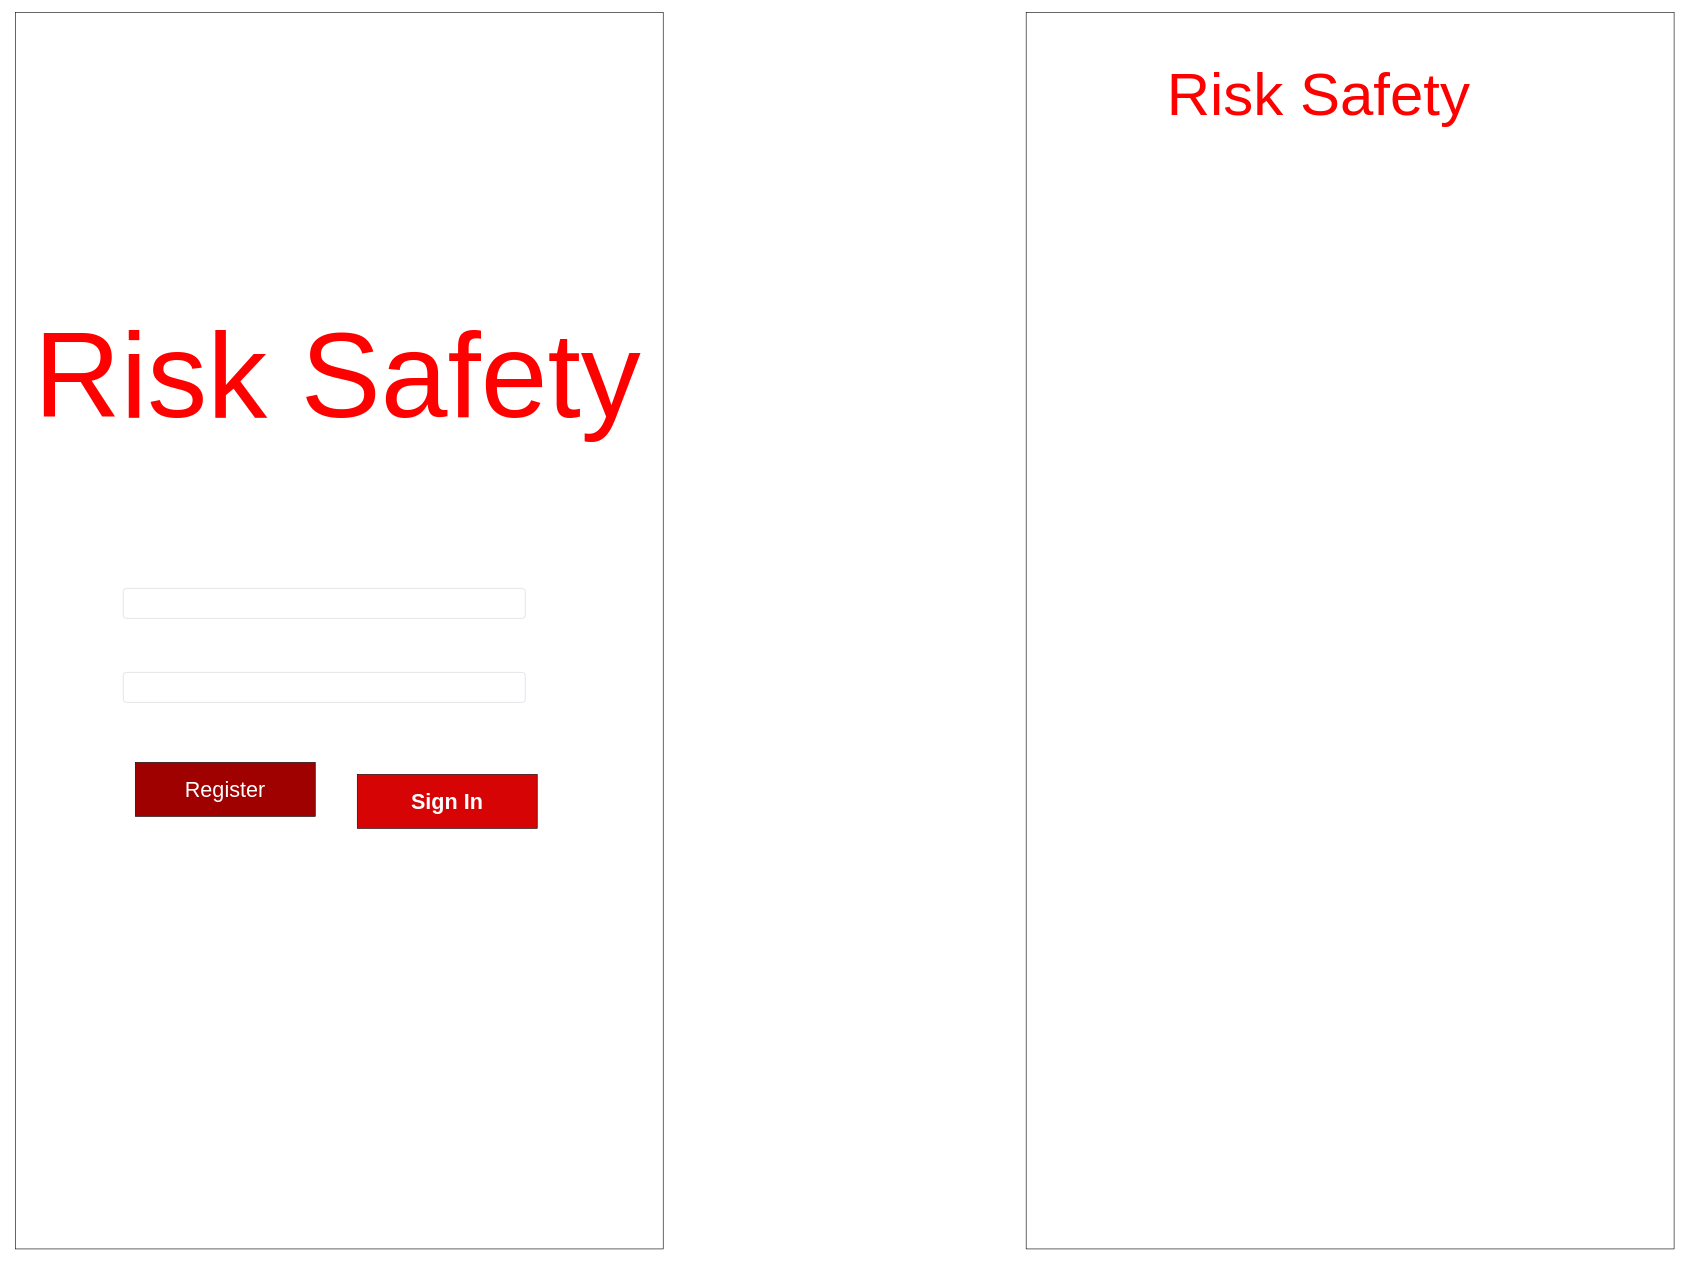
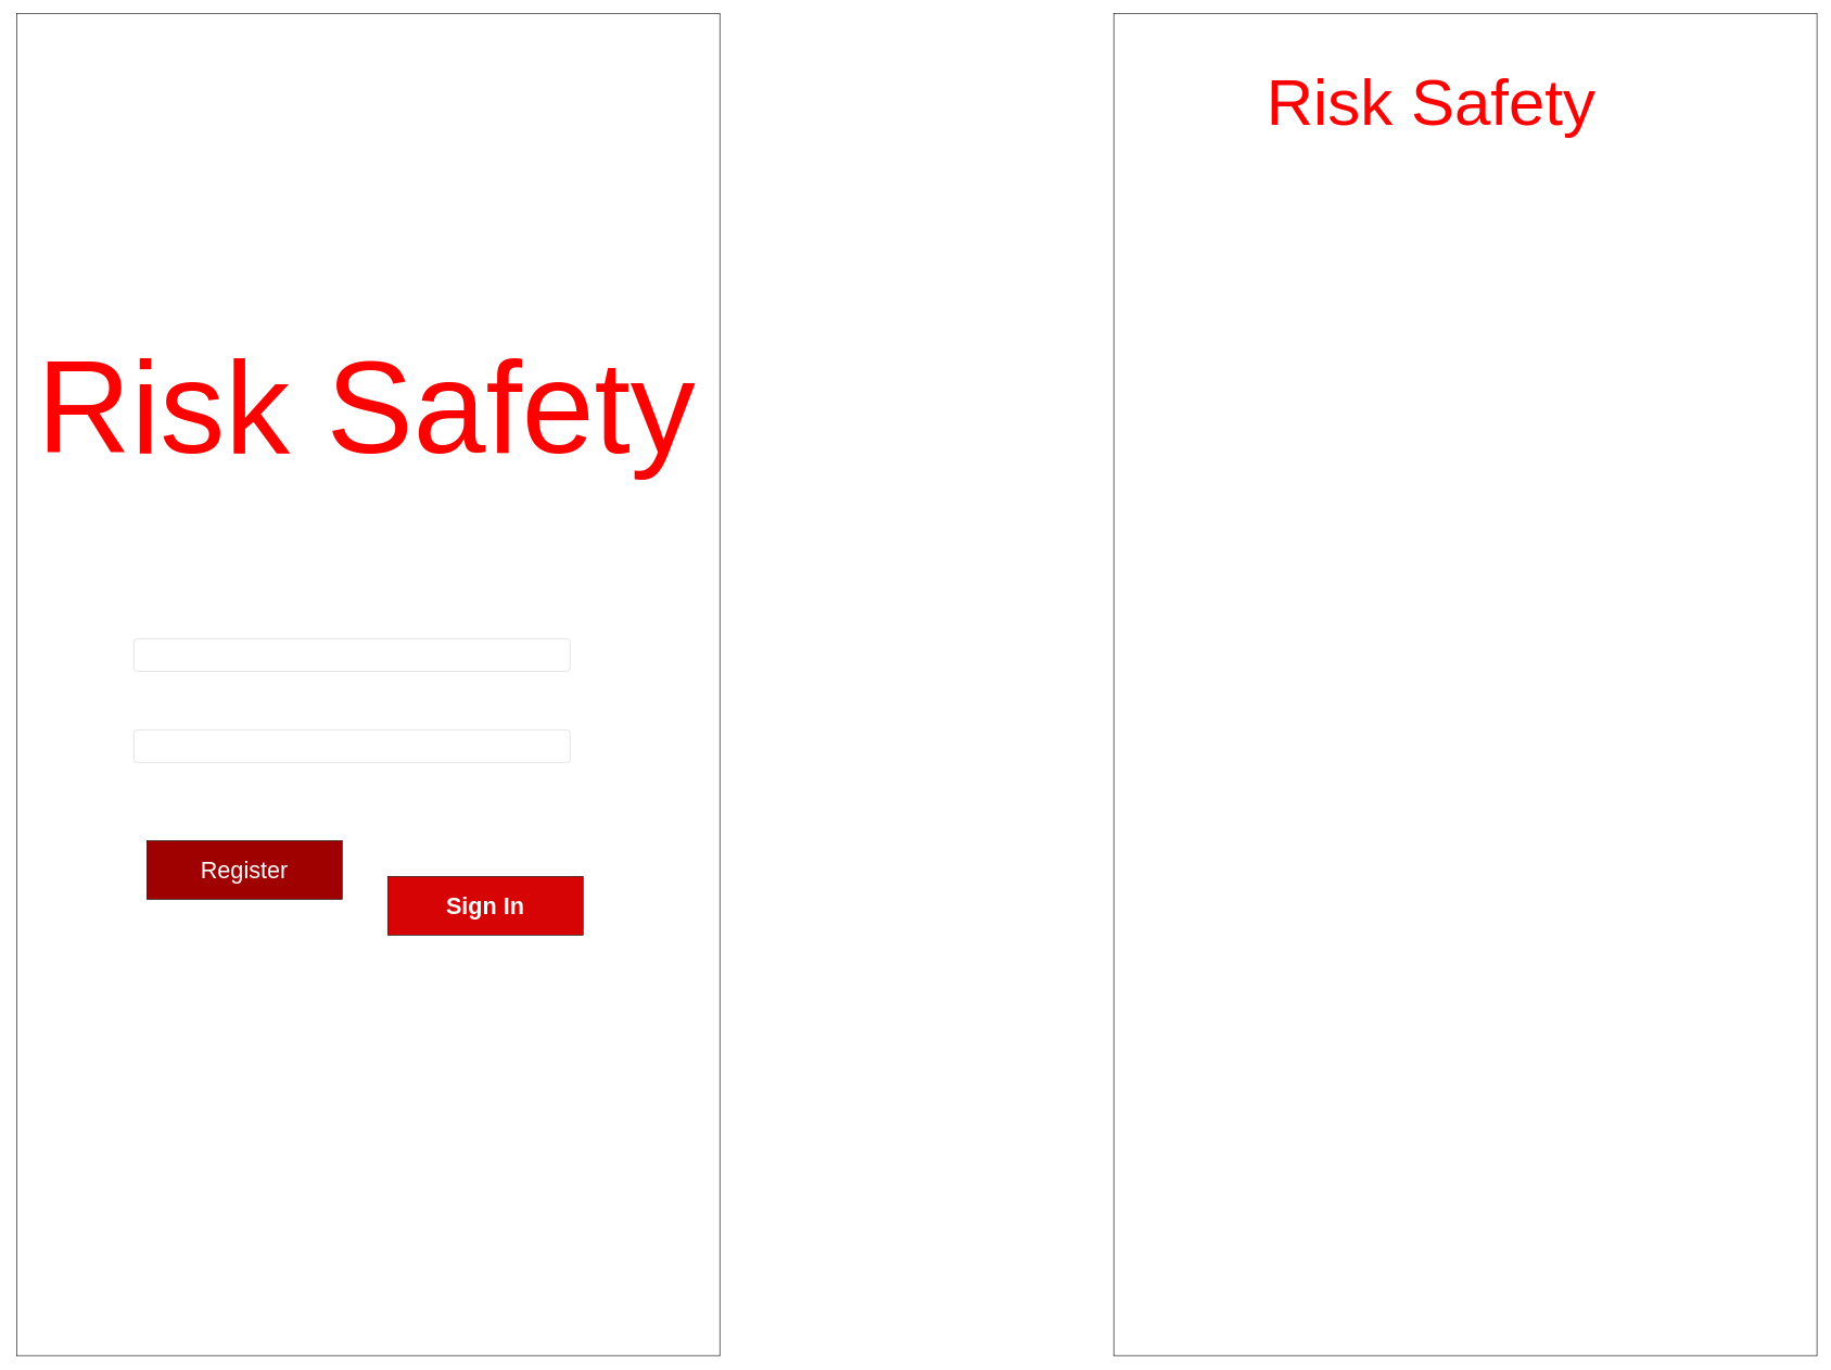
- <mxCell id="4" value="Register" style="rounded=0;whiteSpace=wrap;html=1;fontSize=36;fontColor=#FFFFFF;fillColor=#9F0101;" vertex="1" parent="1"><mxGeometry x="225" y="1270" width="300" height="90" as="geometry" /></mxCell>
+ <mxCell id="4" value="Register" style="rounded=0;whiteSpace=wrap;html=1;fontSize=36;fontColor=#FFFFFF;fillColor=#9F0101;" vertex="1" parent="1"><mxGeometry x="225" y="1290" width="300" height="90" as="geometry" /></mxCell>
- <mxCell id="5" value="Sign In" style="rounded=0;whiteSpace=wrap;html=1;fontSize=36;fontColor=#FFFFFF;fillColor=#D60404;fontStyle=1" vertex="1" parent="1"><mxGeometry x="595" y="1290" width="300" height="90" as="geometry" /></mxCell>
+ <mxCell id="5" value="Sign In" style="rounded=0;whiteSpace=wrap;html=1;fontSize=36;fontColor=#FFFFFF;fillColor=#D60404;fontStyle=1" vertex="1" parent="1"><mxGeometry x="595" y="1345" width="300" height="90" as="geometry" /></mxCell>
